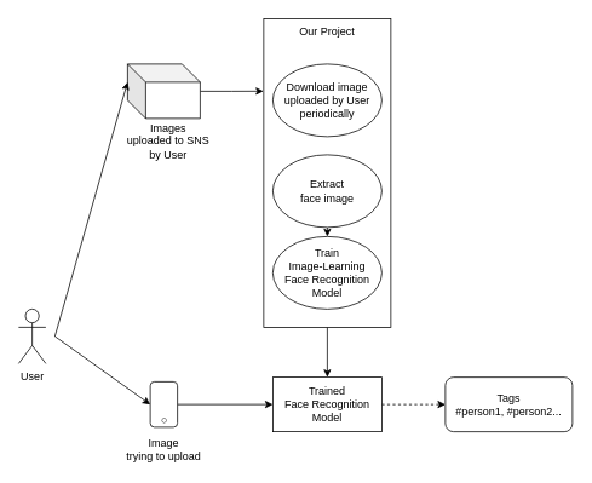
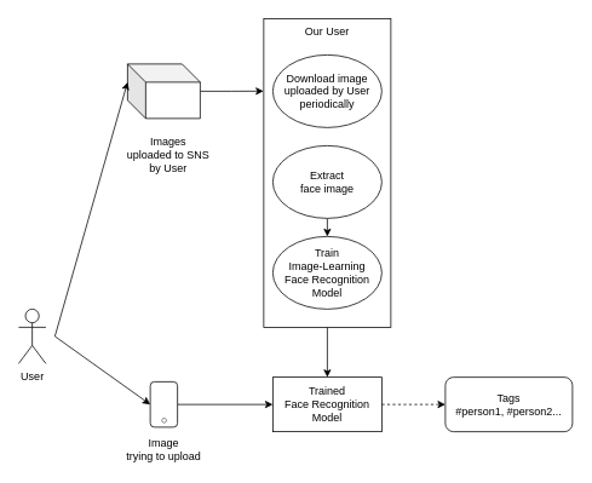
- <mxCell id="12" value="Our Project" style="text;html=1;strokeColor=none;fillColor=none;align=center;verticalAlign=middle;whiteSpace=wrap;rounded=0;" vertex="1" parent="1"><mxGeometry x="300" y="20" width="120" height="30" as="geometry" /></mxCell>
+ <mxCell id="12" value="Our User" style="text;html=1;strokeColor=none;fillColor=none;align=center;verticalAlign=middle;whiteSpace=wrap;rounded=0;" vertex="1" parent="1"><mxGeometry x="300" y="20" width="120" height="30" as="geometry" /></mxCell>
- <mxCell id="8" value="Download image&lt;br&gt;uploaded by User&lt;br&gt;periodically" style="ellipse;whiteSpace=wrap;html=1;" vertex="1" parent="1"><mxGeometry x="300" y="70" width="120" height="80" as="geometry" /></mxCell>
+ <mxCell id="8" value="Download image&lt;br&gt;uploaded by User&lt;br&gt;periodically" style="ellipse;whiteSpace=wrap;html=1;" vertex="1" parent="1"><mxGeometry x="300" y="60" width="120" height="80" as="geometry" /></mxCell>
- <mxCell id="5" value="Images&lt;br&gt;uploaded to SNS&lt;br&gt;by User" style="text;html=1;strokeColor=none;fillColor=none;align=center;verticalAlign=middle;whiteSpace=wrap;rounded=0;" vertex="1" parent="1"><mxGeometry x="130" y="130" width="110" height="50" as="geometry" /></mxCell>
+ <mxCell id="5" value="Images&lt;br&gt;uploaded to SNS&lt;br&gt;by User" style="text;html=1;strokeColor=none;fillColor=none;align=center;verticalAlign=middle;whiteSpace=wrap;rounded=0;" vertex="1" parent="1"><mxGeometry x="130" y="145" width="110" height="50" as="geometry" /></mxCell>
- <mxCell id="10" value="Extract&lt;br&gt;face image" style="ellipse;whiteSpace=wrap;html=1;" vertex="1" parent="1"><mxGeometry x="300" y="170" width="120" height="80" as="geometry" /></mxCell>
+ <mxCell id="10" value="Extract&lt;br&gt;face image" style="ellipse;whiteSpace=wrap;html=1;" vertex="1" parent="1"><mxGeometry x="300" y="160" width="120" height="80" as="geometry" /></mxCell>
